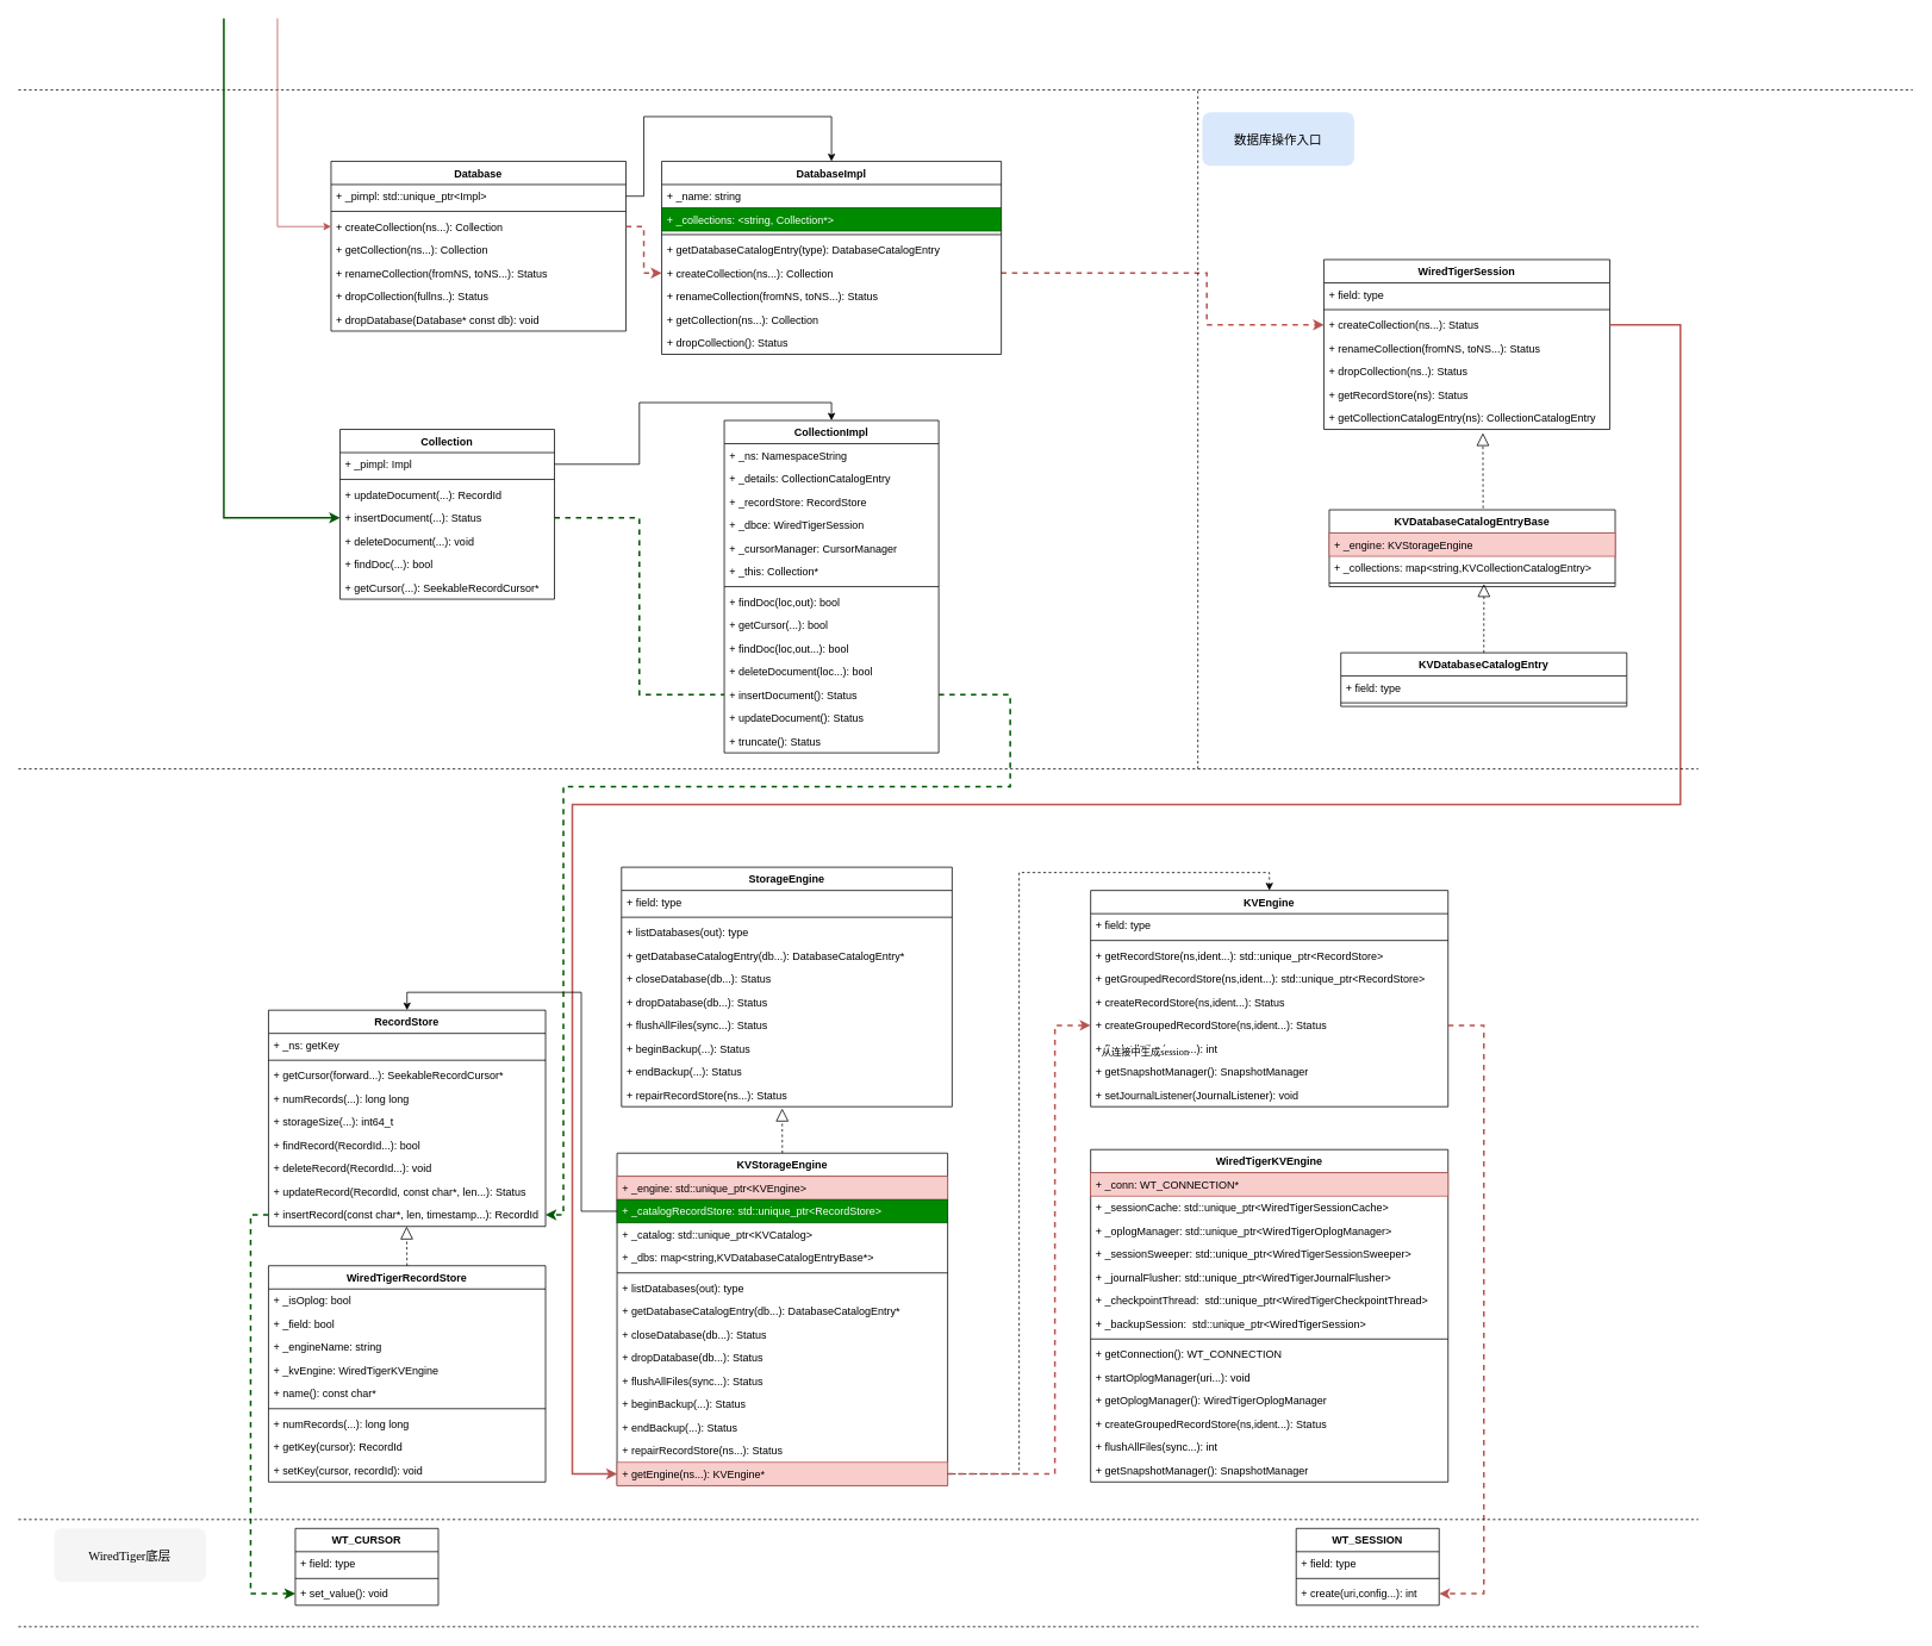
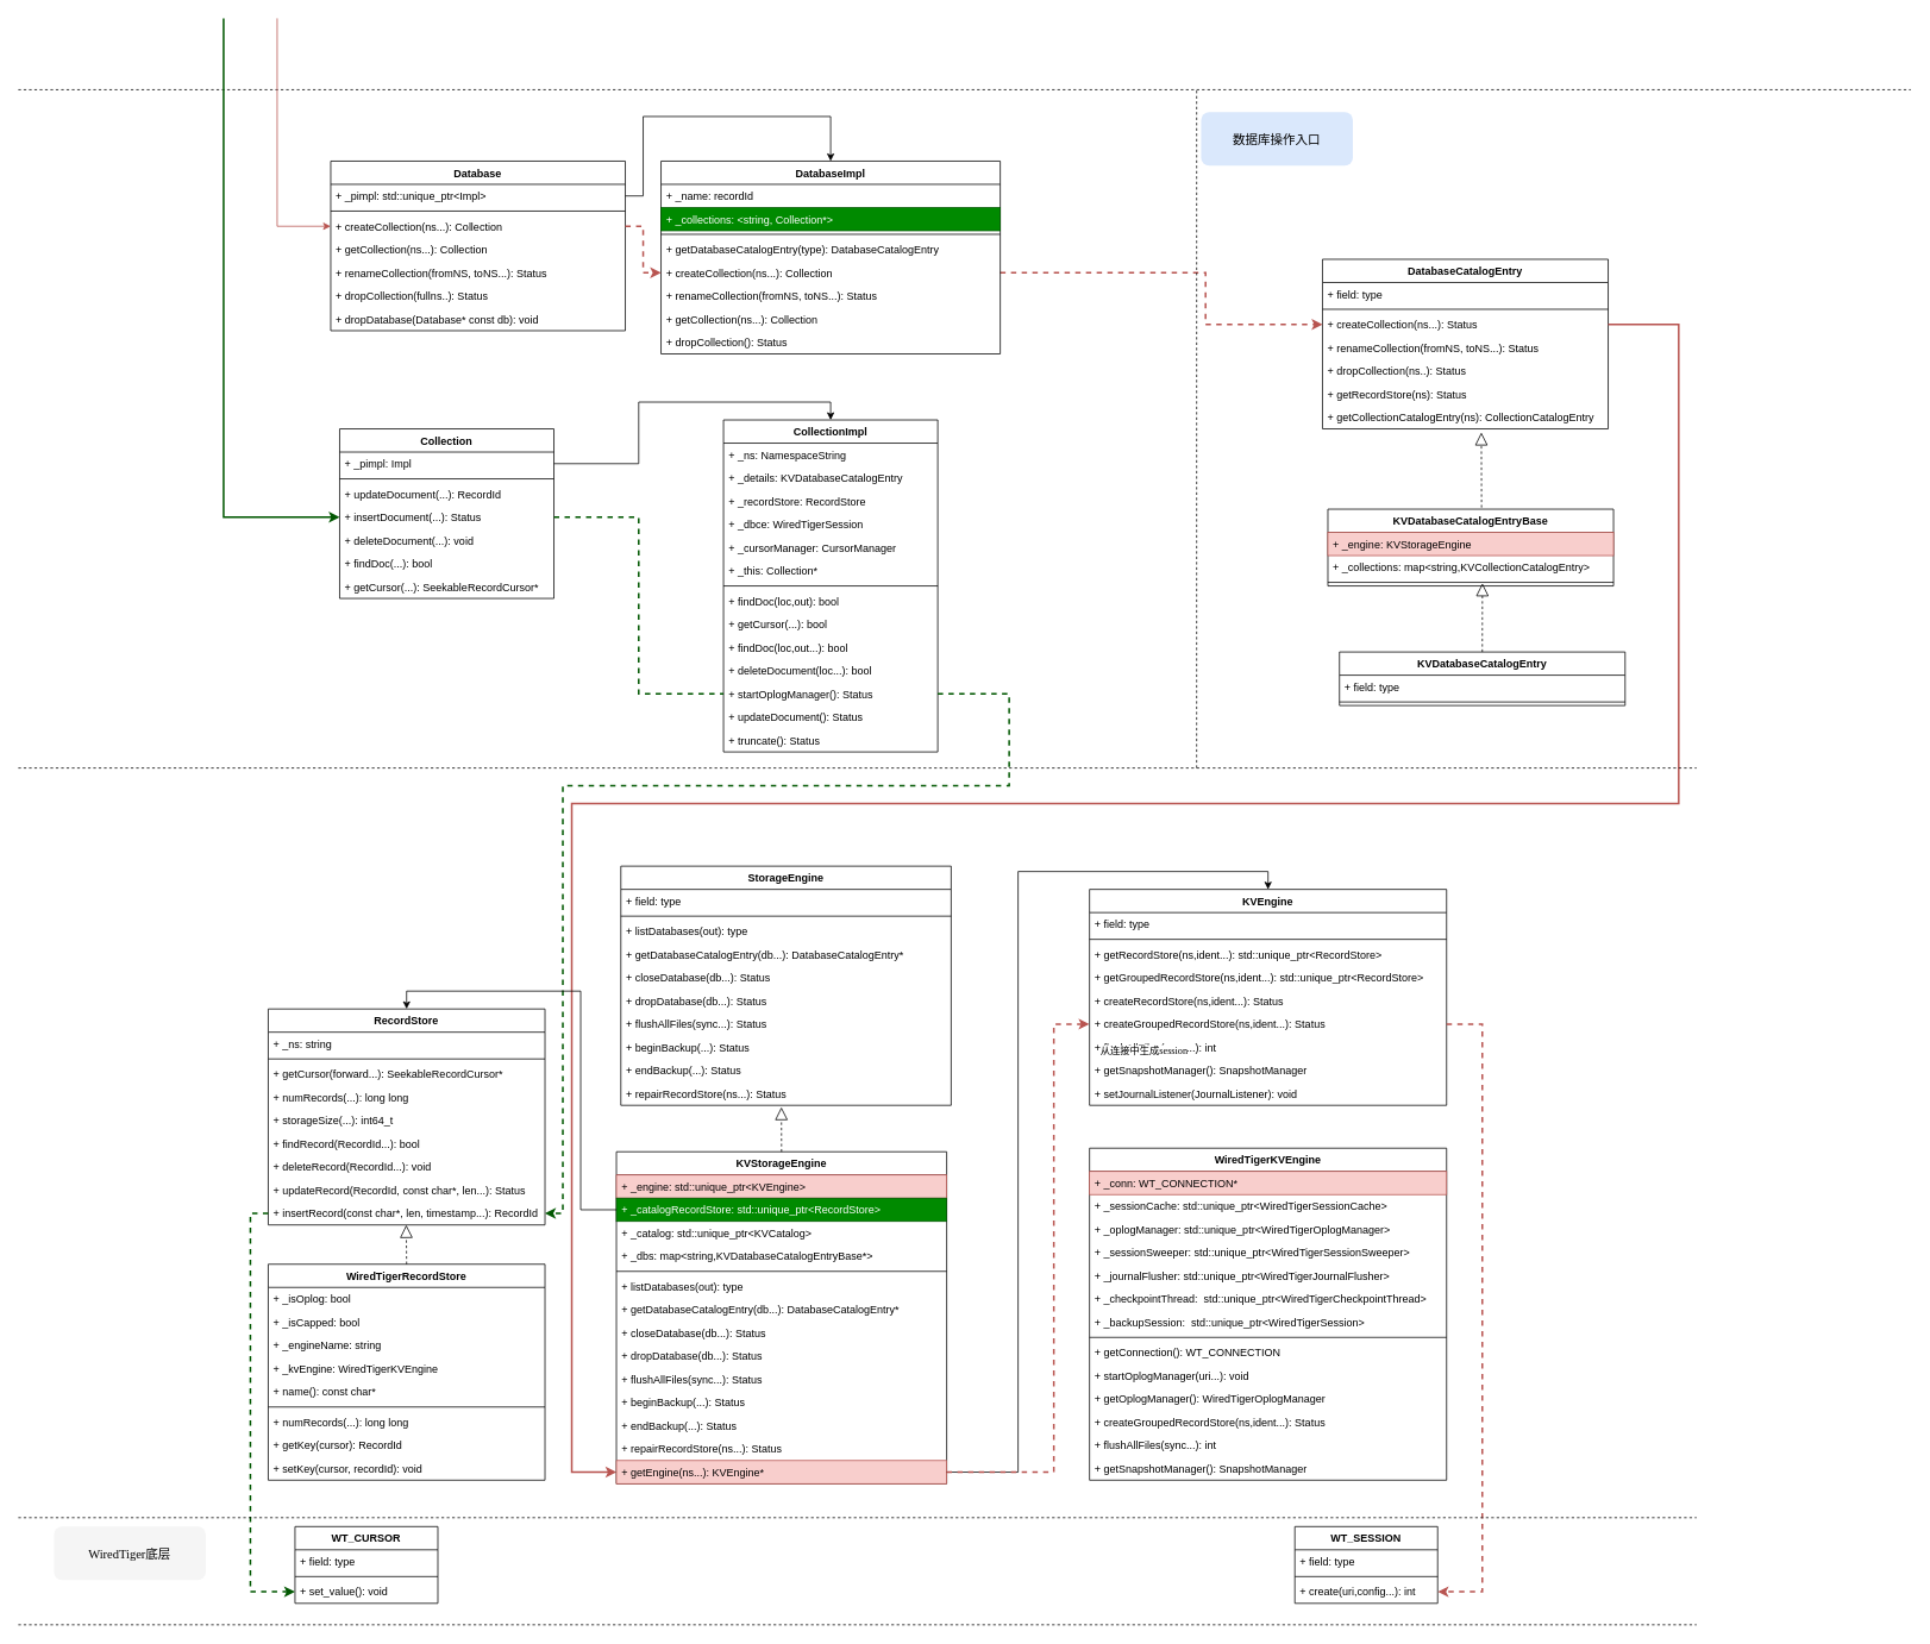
- <mxCell id="30" value="+ _name: string" style="text;strokeColor=none;fillColor=none;align=left;verticalAlign=top;spacingLeft=4;spacingRight=4;overflow=hidden;rotatable=0;points=[[0,0.5],[1,0.5]];portConstraint=eastwest;" vertex="1" parent="29"><mxGeometry y="26" width="380" height="26" as="geometry" /></mxCell>
+ <mxCell id="30" value="+ _name: recordId" style="text;strokeColor=none;fillColor=none;align=left;verticalAlign=top;spacingLeft=4;spacingRight=4;overflow=hidden;rotatable=0;points=[[0,0.5],[1,0.5]];portConstraint=eastwest;" vertex="1" parent="29"><mxGeometry y="26" width="380" height="26" as="geometry" /></mxCell>
- <mxCell id="11" value="WiredTigerSession" style="swimlane;fontStyle=1;align=center;verticalAlign=top;childLayout=stackLayout;horizontal=1;startSize=26;horizontalStack=0;resizeParent=1;resizeParentMax=0;resizeLast=0;collapsible=1;marginBottom=0;" vertex="1" parent="1"><mxGeometry x="1481" y="290" width="320" height="190" as="geometry" /></mxCell>
+ <mxCell id="11" value="DatabaseCatalogEntry" style="swimlane;fontStyle=1;align=center;verticalAlign=top;childLayout=stackLayout;horizontal=1;startSize=26;horizontalStack=0;resizeParent=1;resizeParentMax=0;resizeLast=0;collapsible=1;marginBottom=0;" vertex="1" parent="1"><mxGeometry x="1481" y="290" width="320" height="190" as="geometry" /></mxCell>
- <mxCell id="108" value="+ _details: CollectionCatalogEntry" style="text;strokeColor=none;fillColor=none;align=left;verticalAlign=top;spacingLeft=4;spacingRight=4;overflow=hidden;rotatable=0;points=[[0,0.5],[1,0.5]];portConstraint=eastwest;" vertex="1" parent="106"><mxGeometry y="52" width="240" height="26" as="geometry" /></mxCell>
+ <mxCell id="108" value="+ _details: KVDatabaseCatalogEntry" style="text;strokeColor=none;fillColor=none;align=left;verticalAlign=top;spacingLeft=4;spacingRight=4;overflow=hidden;rotatable=0;points=[[0,0.5],[1,0.5]];portConstraint=eastwest;" vertex="1" parent="106"><mxGeometry y="52" width="240" height="26" as="geometry" /></mxCell>
- <mxCell id="118" value="+ insertDocument(): Status" style="text;strokeColor=none;fillColor=none;align=left;verticalAlign=top;spacingLeft=4;spacingRight=4;overflow=hidden;rotatable=0;points=[[0,0.5],[1,0.5]];portConstraint=eastwest;" vertex="1" parent="106"><mxGeometry y="294" width="240" height="26" as="geometry" /></mxCell>
+ <mxCell id="118" value="+ startOplogManager(): Status" style="text;strokeColor=none;fillColor=none;align=left;verticalAlign=top;spacingLeft=4;spacingRight=4;overflow=hidden;rotatable=0;points=[[0,0.5],[1,0.5]];portConstraint=eastwest;" vertex="1" parent="106"><mxGeometry y="294" width="240" height="26" as="geometry" /></mxCell>
- <mxCell id="90" style="edgeStyle=orthogonalEdgeStyle;rounded=0;orthogonalLoop=1;jettySize=auto;html=1;entryX=0.5;entryY=0;entryDx=0;entryDy=0;exitX=1;exitY=0.5;exitDx=0;exitDy=0;dashed=1;" edge="1" parent="1" source="89" target="38"><mxGeometry relative="1" as="geometry"><mxPoint x="1110" y="1595" as="sourcePoint" /></mxGeometry></mxCell>
+ <mxCell id="90" style="edgeStyle=orthogonalEdgeStyle;rounded=0;orthogonalLoop=1;jettySize=auto;html=1;entryX=0.5;entryY=0;entryDx=0;entryDy=0;exitX=1;exitY=0.5;exitDx=0;exitDy=0;" edge="1" parent="1" source="89" target="38"><mxGeometry relative="1" as="geometry"><mxPoint x="1110" y="1595" as="sourcePoint" /></mxGeometry></mxCell>
- <mxCell id="124" value="+ _ns: getKey" style="text;strokeColor=none;fillColor=none;align=left;verticalAlign=top;spacingLeft=4;spacingRight=4;overflow=hidden;rotatable=0;points=[[0,0.5],[1,0.5]];portConstraint=eastwest;" vertex="1" parent="123"><mxGeometry y="26" width="310" height="26" as="geometry" /></mxCell>
+ <mxCell id="124" value="+ _ns: string" style="text;strokeColor=none;fillColor=none;align=left;verticalAlign=top;spacingLeft=4;spacingRight=4;overflow=hidden;rotatable=0;points=[[0,0.5],[1,0.5]];portConstraint=eastwest;" vertex="1" parent="123"><mxGeometry y="26" width="310" height="26" as="geometry" /></mxCell>
- <mxCell id="135" value="+ _field: bool" style="text;strokeColor=none;fillColor=none;align=left;verticalAlign=top;spacingLeft=4;spacingRight=4;overflow=hidden;rotatable=0;points=[[0,0.5],[1,0.5]];portConstraint=eastwest;" vertex="1" parent="133"><mxGeometry y="52" width="310" height="26" as="geometry" /></mxCell>
+ <mxCell id="135" value="+ _isCapped: bool" style="text;strokeColor=none;fillColor=none;align=left;verticalAlign=top;spacingLeft=4;spacingRight=4;overflow=hidden;rotatable=0;points=[[0,0.5],[1,0.5]];portConstraint=eastwest;" vertex="1" parent="133"><mxGeometry y="52" width="310" height="26" as="geometry" /></mxCell>
